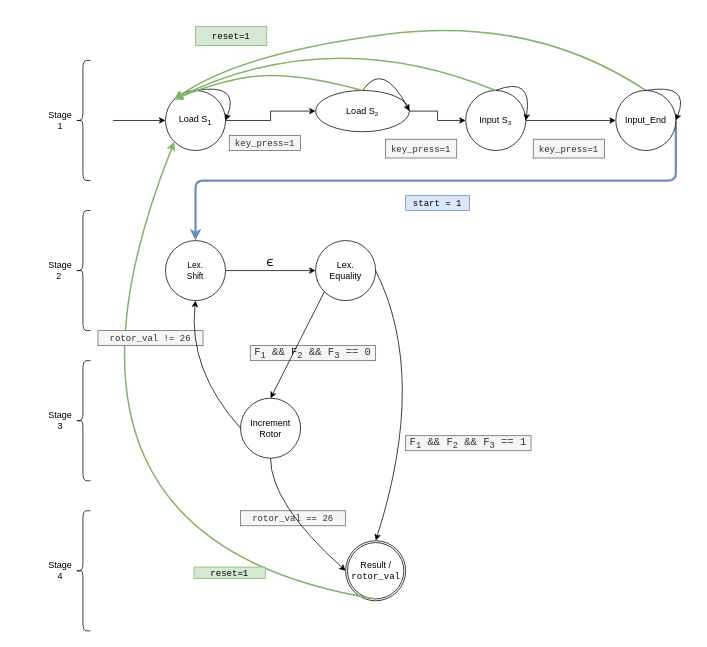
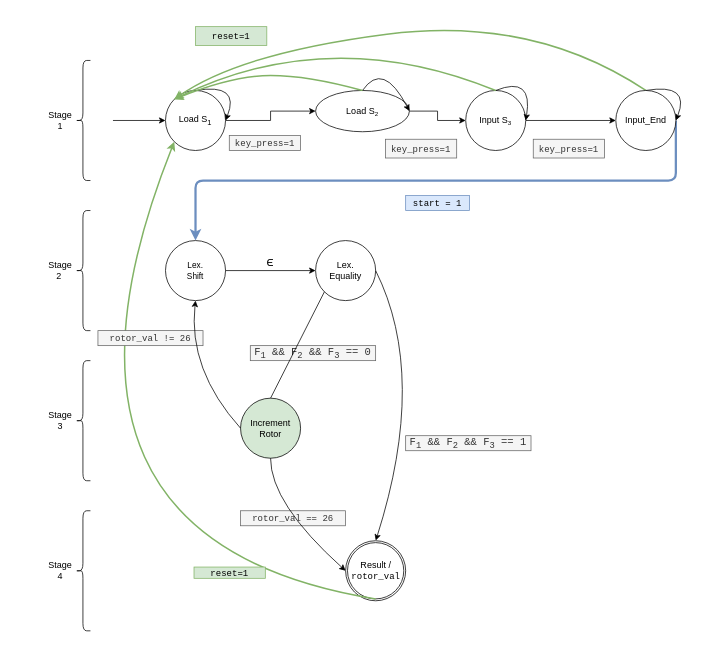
- <mxCell id="42" value="" style="endArrow=classic;html=1;strokeWidth=1;exitX=0;exitY=1;exitDx=0;exitDy=0;entryX=0.5;entryY=0;entryDx=0;entryDy=0;" edge="1" parent="1" source="27" target="35"><mxGeometry width="50" height="50" relative="1" as="geometry"><mxPoint x="410" y="540" as="sourcePoint" /><mxPoint x="460" y="490" as="targetPoint" /></mxGeometry></mxCell>
+ <mxCell id="42" value="" style="endArrow=none;html=1;strokeWidth=1;exitX=0;exitY=1;exitDx=0;exitDy=0;entryX=0.5;entryY=0;entryDx=0;entryDy=0;" edge="1" parent="1" source="27" target="35"><mxGeometry width="50" height="50" relative="1" as="geometry"><mxPoint x="410" y="540" as="sourcePoint" /><mxPoint x="460" y="490" as="targetPoint" /></mxGeometry></mxCell>
- <mxCell id="35" value="Increment&lt;br&gt;Rotor&lt;br&gt;" style="ellipse;whiteSpace=wrap;html=1;aspect=fixed;" vertex="1" parent="1"><mxGeometry x="320" y="530" width="80" height="80" as="geometry" /></mxCell>
+ <mxCell id="35" value="Increment&lt;br&gt;Rotor&lt;br&gt;" style="ellipse;whiteSpace=wrap;html=1;aspect=fixed;fillColor=#d5e8d4;" vertex="1" parent="1"><mxGeometry x="320" y="530" width="80" height="80" as="geometry" /></mxCell>
